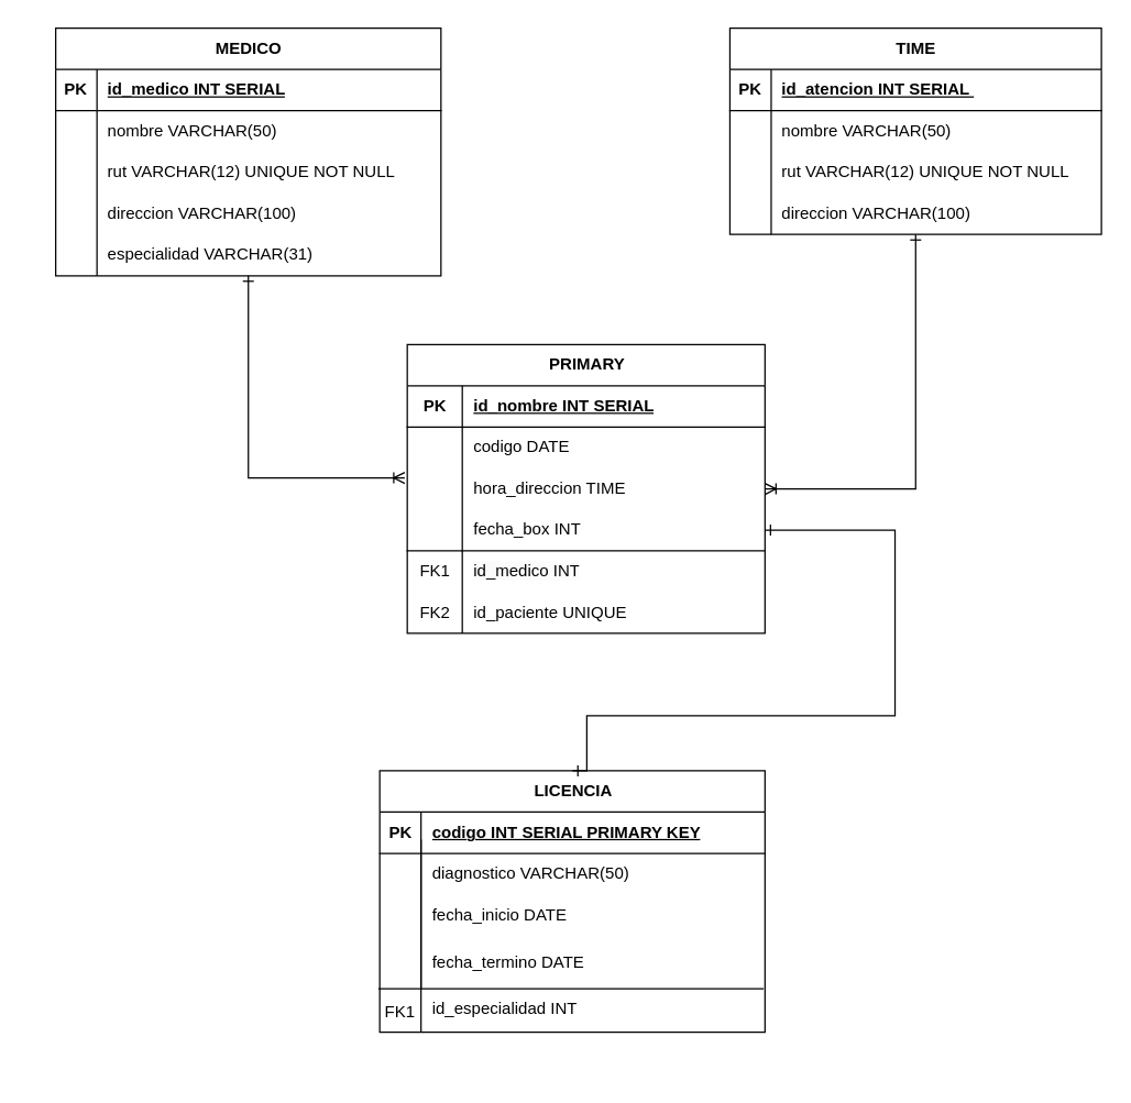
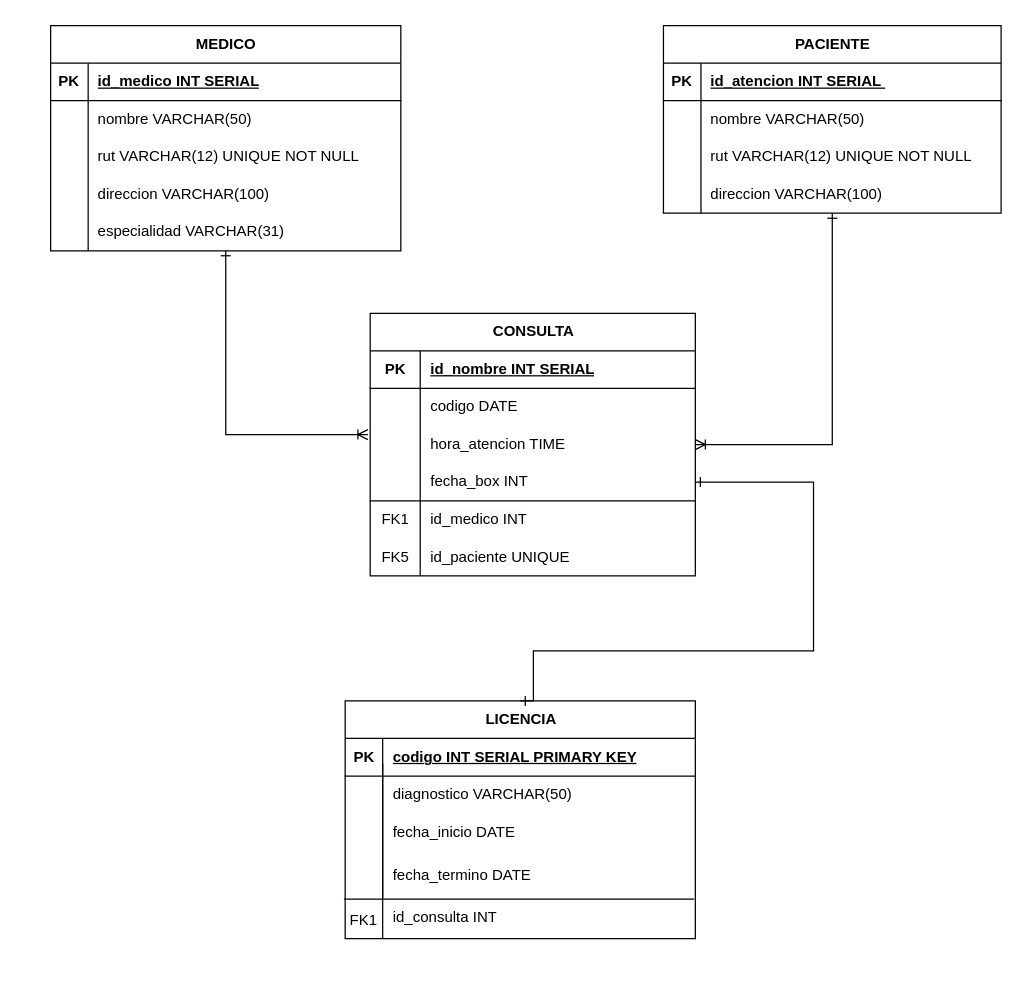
- <mxCell id="25" value="TIME" style="shape=table;startSize=30;container=1;collapsible=1;childLayout=tableLayout;fixedRows=1;rowLines=0;fontStyle=1;align=center;resizeLast=1;html=1;" vertex="1" parent="1"><mxGeometry x="530" y="20" width="270" height="150" as="geometry" /></mxCell>
+ <mxCell id="25" value="PACIENTE" style="shape=table;startSize=30;container=1;collapsible=1;childLayout=tableLayout;fixedRows=1;rowLines=0;fontStyle=1;align=center;resizeLast=1;html=1;" vertex="1" parent="1"><mxGeometry x="530" y="20" width="270" height="150" as="geometry" /></mxCell>
- <mxCell id="2" value="PRIMARY" style="shape=table;startSize=30;container=1;collapsible=1;childLayout=tableLayout;fixedRows=1;rowLines=0;fontStyle=1;align=center;resizeLast=1;html=1;swimlaneLine=1;rounded=0;shadow=0;resizeLastRow=1;verticalAlign=middle;" vertex="1" parent="1"><mxGeometry x="295.5" y="250" width="260" height="210" as="geometry" /></mxCell>
+ <mxCell id="2" value="CONSULTA" style="shape=table;startSize=30;container=1;collapsible=1;childLayout=tableLayout;fixedRows=1;rowLines=0;fontStyle=1;align=center;resizeLast=1;html=1;swimlaneLine=1;rounded=0;shadow=0;resizeLastRow=1;verticalAlign=middle;" vertex="1" parent="1"><mxGeometry x="295.5" y="250" width="260" height="210" as="geometry" /></mxCell>
- <mxCell id="11" value="hora_direccion TIME" style="shape=partialRectangle;connectable=0;fillColor=none;top=0;left=0;bottom=0;right=0;align=left;spacingLeft=6;overflow=hidden;whiteSpace=wrap;html=1;" vertex="1" parent="9"><mxGeometry x="40" width="220" height="30" as="geometry"><mxRectangle width="220" height="30" as="alternateBounds" /></mxGeometry></mxCell>
+ <mxCell id="11" value="hora_atencion TIME" style="shape=partialRectangle;connectable=0;fillColor=none;top=0;left=0;bottom=0;right=0;align=left;spacingLeft=6;overflow=hidden;whiteSpace=wrap;html=1;" vertex="1" parent="9"><mxGeometry x="40" width="220" height="30" as="geometry"><mxRectangle width="220" height="30" as="alternateBounds" /></mxGeometry></mxCell>
- <mxCell id="19" value="FK2" style="shape=partialRectangle;connectable=0;fillColor=none;top=0;left=0;bottom=0;right=0;editable=1;overflow=hidden;whiteSpace=wrap;html=1;" vertex="1" parent="18"><mxGeometry width="40" height="30" as="geometry"><mxRectangle width="40" height="30" as="alternateBounds" /></mxGeometry></mxCell>
+ <mxCell id="19" value="FK5" style="shape=partialRectangle;connectable=0;fillColor=none;top=0;left=0;bottom=0;right=0;editable=1;overflow=hidden;whiteSpace=wrap;html=1;" vertex="1" parent="18"><mxGeometry width="40" height="30" as="geometry"><mxRectangle width="40" height="30" as="alternateBounds" /></mxGeometry></mxCell>
- <mxCell id="59" value="id_especialidad INT" style="shape=partialRectangle;connectable=1;fillColor=none;top=0;left=0;bottom=0;right=0;align=left;spacingLeft=6;overflow=hidden;whiteSpace=wrap;html=1;movable=1;resizable=1;rotatable=1;deletable=1;editable=1;locked=0;" vertex="1" parent="38"><mxGeometry x="31" y="159.664" width="250" height="26.4" as="geometry"><mxRectangle width="250" height="30" as="alternateBounds" /></mxGeometry></mxCell>
+ <mxCell id="59" value="id_consulta INT" style="shape=partialRectangle;connectable=1;fillColor=none;top=0;left=0;bottom=0;right=0;align=left;spacingLeft=6;overflow=hidden;whiteSpace=wrap;html=1;movable=1;resizable=1;rotatable=1;deletable=1;editable=1;locked=0;" vertex="1" parent="38"><mxGeometry x="31" y="159.664" width="250" height="26.4" as="geometry"><mxRectangle width="250" height="30" as="alternateBounds" /></mxGeometry></mxCell>
